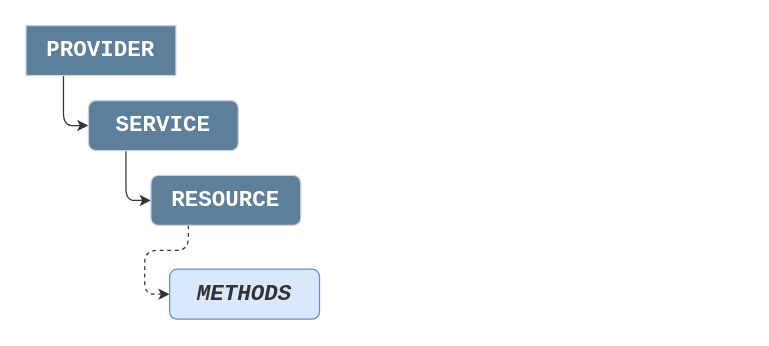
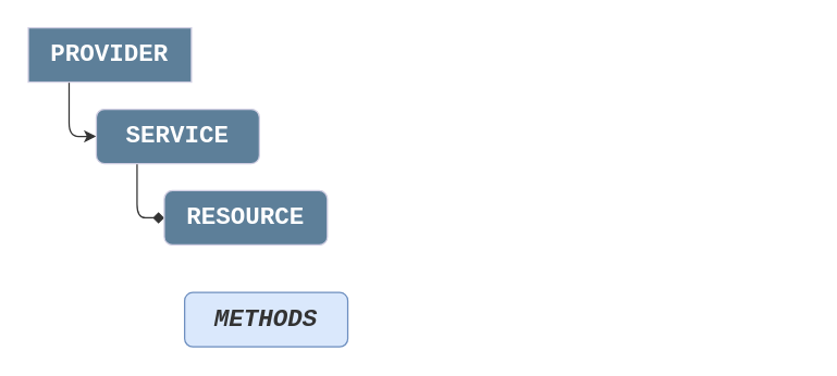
- <mxCell id="4" style="edgeStyle=orthogonalEdgeStyle;rounded=1;sketch=0;orthogonalLoop=1;jettySize=auto;html=1;exitX=0.25;exitY=1;exitDx=0;exitDy=0;entryX=0;entryY=0.5;entryDx=0;entryDy=0;fontColor=#1A1A1A;strokeColor=#333333;" parent="1" source="5" target="7" edge="1"><mxGeometry relative="1" as="geometry" /></mxCell>
+ <mxCell id="4" style="edgeStyle=orthogonalEdgeStyle;rounded=1;sketch=0;orthogonalLoop=1;jettySize=auto;html=1;exitX=0.25;exitY=1;exitDx=0;exitDy=0;entryX=0;entryY=0.5;entryDx=0;entryDy=0;fontColor=#1A1A1A;strokeColor=#333333;endArrow=diamond;" parent="1" source="5" target="7" edge="1"><mxGeometry relative="1" as="geometry" /></mxCell>
- <mxCell id="6" style="edgeStyle=orthogonalEdgeStyle;rounded=1;sketch=0;orthogonalLoop=1;jettySize=auto;html=1;exitX=0.25;exitY=1;exitDx=0;exitDy=0;entryX=0;entryY=0.5;entryDx=0;entryDy=0;fontColor=#1A1A1A;strokeColor=#333333;dashed=1;" parent="1" source="7" target="8" edge="1"><mxGeometry relative="1" as="geometry" /></mxCell>
